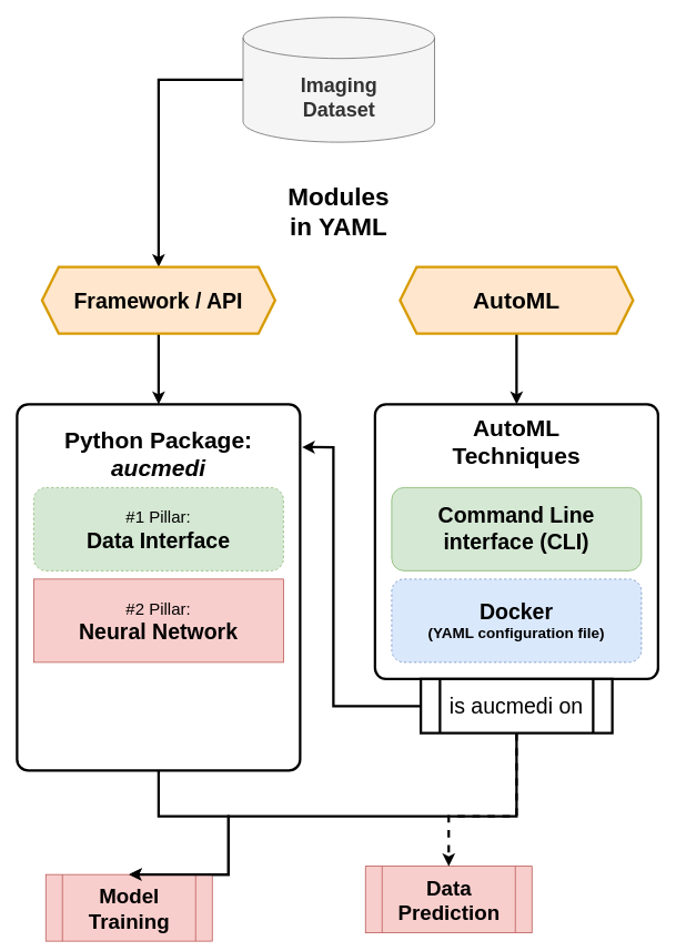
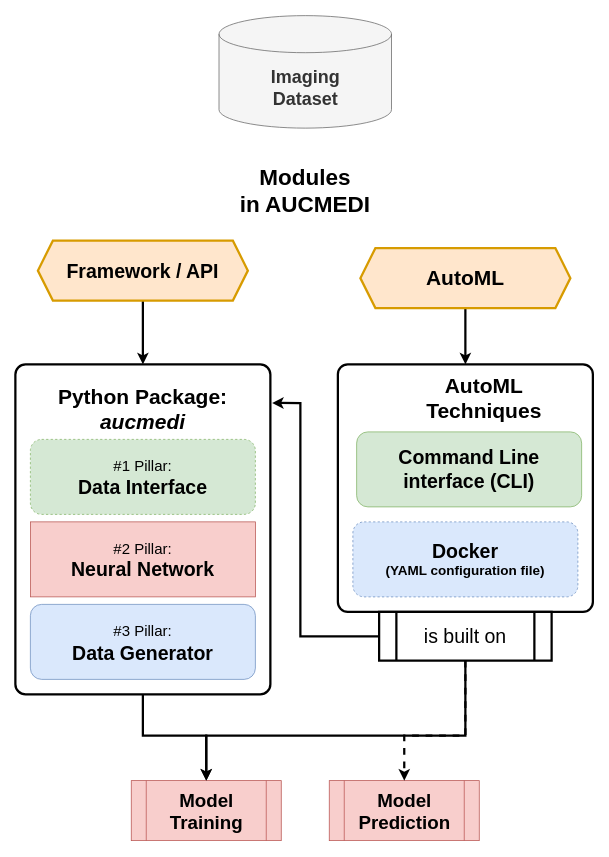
- <mxCell id="5" style="edgeStyle=orthogonalEdgeStyle;rounded=0;orthogonalLoop=1;jettySize=auto;html=1;entryX=0.5;entryY=0;entryDx=0;entryDy=0;fontSize=26;strokeWidth=3;exitX=0;exitY=0.5;exitDx=0;exitDy=0;exitPerimeter=0;" parent="1" source="6" target="13" edge="1"><mxGeometry relative="1" as="geometry" /></mxCell>
- <mxCell id="18" value="&lt;div style=&quot;font-size: 30px&quot;&gt;&lt;font style=&quot;font-size: 30px&quot;&gt;&lt;b&gt;&lt;font style=&quot;font-size: 30px&quot;&gt;&lt;font style=&quot;font-size: 30px&quot;&gt;Modules&lt;/font&gt;&lt;br&gt;&lt;/font&gt;&lt;/b&gt;&lt;/font&gt;&lt;/div&gt;&lt;div style=&quot;font-size: 30px&quot;&gt;&lt;font style=&quot;font-size: 30px&quot;&gt;&lt;b&gt;&lt;font style=&quot;font-size: 30px&quot;&gt;in YAML&lt;/font&gt;&lt;/b&gt;&lt;/font&gt;&lt;/div&gt;" style="text;html=1;strokeColor=none;fillColor=none;align=center;verticalAlign=middle;whiteSpace=wrap;rounded=0;fontSize=26;" parent="1" vertex="1"><mxGeometry x="300" y="210" width="213" height="85" as="geometry" /></mxCell>
+ <mxCell id="18" value="&lt;div style=&quot;font-size: 30px&quot;&gt;&lt;font style=&quot;font-size: 30px&quot;&gt;&lt;b&gt;&lt;font style=&quot;font-size: 30px&quot;&gt;&lt;font style=&quot;font-size: 30px&quot;&gt;Modules&lt;/font&gt;&lt;br&gt;&lt;/font&gt;&lt;/b&gt;&lt;/font&gt;&lt;/div&gt;&lt;div style=&quot;font-size: 30px&quot;&gt;&lt;font style=&quot;font-size: 30px&quot;&gt;&lt;b&gt;&lt;font style=&quot;font-size: 30px&quot;&gt;in AUCMEDI&lt;/font&gt;&lt;/b&gt;&lt;/font&gt;&lt;/div&gt;" style="text;html=1;strokeColor=none;fillColor=none;align=center;verticalAlign=middle;whiteSpace=wrap;rounded=0;fontSize=26;" parent="1" vertex="1"><mxGeometry x="300" y="210" width="213" height="85" as="geometry" /></mxCell>
- <mxCell id="15" value="&lt;b&gt;AutoML&lt;/b&gt;" style="shape=hexagon;perimeter=hexagonPerimeter2;whiteSpace=wrap;html=1;fixedSize=1;fontSize=28;strokeWidth=3;fillColor=#ffe6cc;strokeColor=#d79b00;" parent="1" vertex="1"><mxGeometry x="480" y="320" width="280" height="80" as="geometry" /></mxCell>
+ <mxCell id="15" value="&lt;b&gt;AutoML&lt;/b&gt;" style="shape=hexagon;perimeter=hexagonPerimeter2;whiteSpace=wrap;html=1;fixedSize=1;fontSize=28;strokeWidth=3;fillColor=#ffe6cc;strokeColor=#d79b00;" parent="1" vertex="1"><mxGeometry x="480" y="330" width="280" height="80" as="geometry" /></mxCell>
- <mxCell id="17" value="&lt;div style=&quot;font-size: 28px&quot;&gt;&lt;font style=&quot;font-size: 28px&quot;&gt;&lt;b&gt;&lt;font style=&quot;font-size: 28px&quot;&gt;AutoML Techniques&lt;br&gt;&lt;/font&gt;&lt;/b&gt;&lt;/font&gt;&lt;/div&gt;" style="text;html=1;strokeColor=none;fillColor=none;align=center;verticalAlign=middle;whiteSpace=wrap;rounded=0;" parent="1" vertex="1"><mxGeometry x="495" y="515" width="250" height="30" as="geometry" /></mxCell>
+ <mxCell id="17" value="&lt;div style=&quot;font-size: 28px&quot;&gt;&lt;font style=&quot;font-size: 28px&quot;&gt;&lt;b&gt;&lt;font style=&quot;font-size: 28px&quot;&gt;AutoML Techniques&lt;br&gt;&lt;/font&gt;&lt;/b&gt;&lt;/font&gt;&lt;/div&gt;" style="text;html=1;strokeColor=none;fillColor=none;align=center;verticalAlign=middle;whiteSpace=wrap;rounded=0;" parent="1" vertex="1"><mxGeometry x="520" y="515" width="250" height="30" as="geometry" /></mxCell>
- <mxCell id="19" value="&lt;div&gt;&lt;font size=&quot;1&quot;&gt;&lt;b&gt;&lt;font style=&quot;font-size: 24px&quot;&gt;&lt;font style=&quot;font-size: 24px&quot;&gt;&lt;font style=&quot;font-size: 26px&quot;&gt;Command Line interface (CLI)&lt;br&gt;&lt;/font&gt;&lt;/font&gt;&lt;/font&gt;&lt;/b&gt;&lt;/font&gt;&lt;/div&gt;" style="rounded=1;whiteSpace=wrap;html=1;fillColor=#d5e8d4;strokeColor=#82b366;" parent="1" vertex="1"><mxGeometry x="470" y="585" width="300" height="100" as="geometry" /></mxCell>
+ <mxCell id="19" value="&lt;div&gt;&lt;font size=&quot;1&quot;&gt;&lt;b&gt;&lt;font style=&quot;font-size: 24px&quot;&gt;&lt;font style=&quot;font-size: 24px&quot;&gt;&lt;font style=&quot;font-size: 26px&quot;&gt;Command Line interface (CLI)&lt;br&gt;&lt;/font&gt;&lt;/font&gt;&lt;/font&gt;&lt;/b&gt;&lt;/font&gt;&lt;/div&gt;" style="rounded=1;whiteSpace=wrap;html=1;fillColor=#d5e8d4;strokeColor=#82b366;" parent="1" vertex="1"><mxGeometry x="475" y="575" width="300" height="100" as="geometry" /></mxCell>
- <mxCell id="24" value="&lt;font style=&quot;font-size: 26px&quot;&gt;is aucmedi on&lt;/font&gt;" style="shape=process;whiteSpace=wrap;html=1;backgroundOutline=1;fontSize=26;strokeWidth=3;" parent="1" vertex="1"><mxGeometry x="505" y="815" width="230" height="65" as="geometry" /></mxCell>
+ <mxCell id="24" value="&lt;font style=&quot;font-size: 26px&quot;&gt;is built on&lt;/font&gt;" style="shape=process;whiteSpace=wrap;html=1;backgroundOutline=1;fontSize=26;strokeWidth=3;" parent="1" vertex="1"><mxGeometry x="505" y="815" width="230" height="65" as="geometry" /></mxCell>
+ <mxCell id="8" value="&lt;div style=&quot;font-size: 20px&quot;&gt;&lt;font style=&quot;font-size: 20px&quot;&gt;&lt;font style=&quot;font-size: 20px&quot;&gt;#3 Pillar:&lt;/font&gt;&lt;/font&gt;&lt;font style=&quot;font-size: 20px&quot;&gt;&lt;b&gt;&lt;font style=&quot;font-size: 26px&quot;&gt;&lt;br&gt;&lt;/font&gt;&lt;/b&gt;&lt;/font&gt;&lt;/div&gt;&lt;div style=&quot;font-size: 26px&quot;&gt;&lt;font style=&quot;font-size: 26px&quot;&gt;&lt;b&gt;&lt;font style=&quot;font-size: 26px&quot;&gt;&lt;font style=&quot;font-size: 26px&quot;&gt;&lt;font style=&quot;font-size: 26px&quot;&gt;Data Generator&lt;/font&gt;&lt;/font&gt;&lt;/font&gt;&lt;/b&gt;&lt;/font&gt;&lt;/div&gt;" style="rounded=1;whiteSpace=wrap;html=1;fillColor=#dae8fc;strokeColor=#6c8ebf;" parent="1" vertex="1"><mxGeometry x="40" y="805" width="300" height="100" as="geometry" /></mxCell>
- <mxCell id="10" value="&lt;div style=&quot;font-size: 25px&quot;&gt;&lt;font style=&quot;font-size: 25px&quot;&gt;&lt;b&gt;&lt;font style=&quot;font-size: 25px&quot;&gt;Data&lt;/font&gt;&lt;/b&gt;&lt;/font&gt;&lt;/div&gt;&lt;div style=&quot;font-size: 25px&quot;&gt;&lt;font style=&quot;font-size: 25px&quot;&gt;&lt;b&gt;&lt;font style=&quot;font-size: 25px&quot;&gt;Prediction&lt;br&gt;&lt;/font&gt;&lt;/b&gt;&lt;/font&gt;&lt;/div&gt;" style="shape=process;whiteSpace=wrap;html=1;backgroundOutline=1;fontSize=12;fillColor=#f8cecc;strokeColor=#b85450;" parent="1" vertex="1"><mxGeometry x="438.5" y="1040" width="200" height="80" as="geometry" /></mxCell>
+ <mxCell id="10" value="&lt;div style=&quot;font-size: 25px&quot;&gt;&lt;font style=&quot;font-size: 25px&quot;&gt;&lt;b&gt;&lt;font style=&quot;font-size: 25px&quot;&gt;Model&lt;/font&gt;&lt;/b&gt;&lt;/font&gt;&lt;/div&gt;&lt;div style=&quot;font-size: 25px&quot;&gt;&lt;font style=&quot;font-size: 25px&quot;&gt;&lt;b&gt;&lt;font style=&quot;font-size: 25px&quot;&gt;Prediction&lt;br&gt;&lt;/font&gt;&lt;/b&gt;&lt;/font&gt;&lt;/div&gt;" style="shape=process;whiteSpace=wrap;html=1;backgroundOutline=1;fontSize=12;fillColor=#f8cecc;strokeColor=#b85450;" parent="1" vertex="1"><mxGeometry x="438.5" y="1040" width="200" height="80" as="geometry" /></mxCell>
- <mxCell id="9" value="&lt;div style=&quot;font-size: 25px&quot;&gt;&lt;font style=&quot;font-size: 25px&quot;&gt;&lt;b&gt;&lt;font style=&quot;font-size: 25px&quot;&gt;Model&lt;/font&gt;&lt;/b&gt;&lt;/font&gt;&lt;/div&gt;&lt;div style=&quot;font-size: 25px&quot;&gt;&lt;font style=&quot;font-size: 25px&quot;&gt;&lt;b&gt;&lt;font style=&quot;font-size: 25px&quot;&gt;Training&lt;br&gt;&lt;/font&gt;&lt;/b&gt;&lt;/font&gt;&lt;/div&gt;" style="shape=process;whiteSpace=wrap;html=1;backgroundOutline=1;fontSize=12;fillColor=#f8cecc;strokeColor=#b85450;" parent="1" vertex="1"><mxGeometry x="54.5" y="1050" width="200" height="80" as="geometry" /></mxCell>
+ <mxCell id="9" value="&lt;div style=&quot;font-size: 25px&quot;&gt;&lt;font style=&quot;font-size: 25px&quot;&gt;&lt;b&gt;&lt;font style=&quot;font-size: 25px&quot;&gt;Model&lt;/font&gt;&lt;/b&gt;&lt;/font&gt;&lt;/div&gt;&lt;div style=&quot;font-size: 25px&quot;&gt;&lt;font style=&quot;font-size: 25px&quot;&gt;&lt;b&gt;&lt;font style=&quot;font-size: 25px&quot;&gt;Training&lt;br&gt;&lt;/font&gt;&lt;/b&gt;&lt;/font&gt;&lt;/div&gt;" style="shape=process;whiteSpace=wrap;html=1;backgroundOutline=1;fontSize=12;fillColor=#f8cecc;strokeColor=#b85450;" parent="1" vertex="1"><mxGeometry x="174.5" y="1040" width="200" height="80" as="geometry" /></mxCell>
